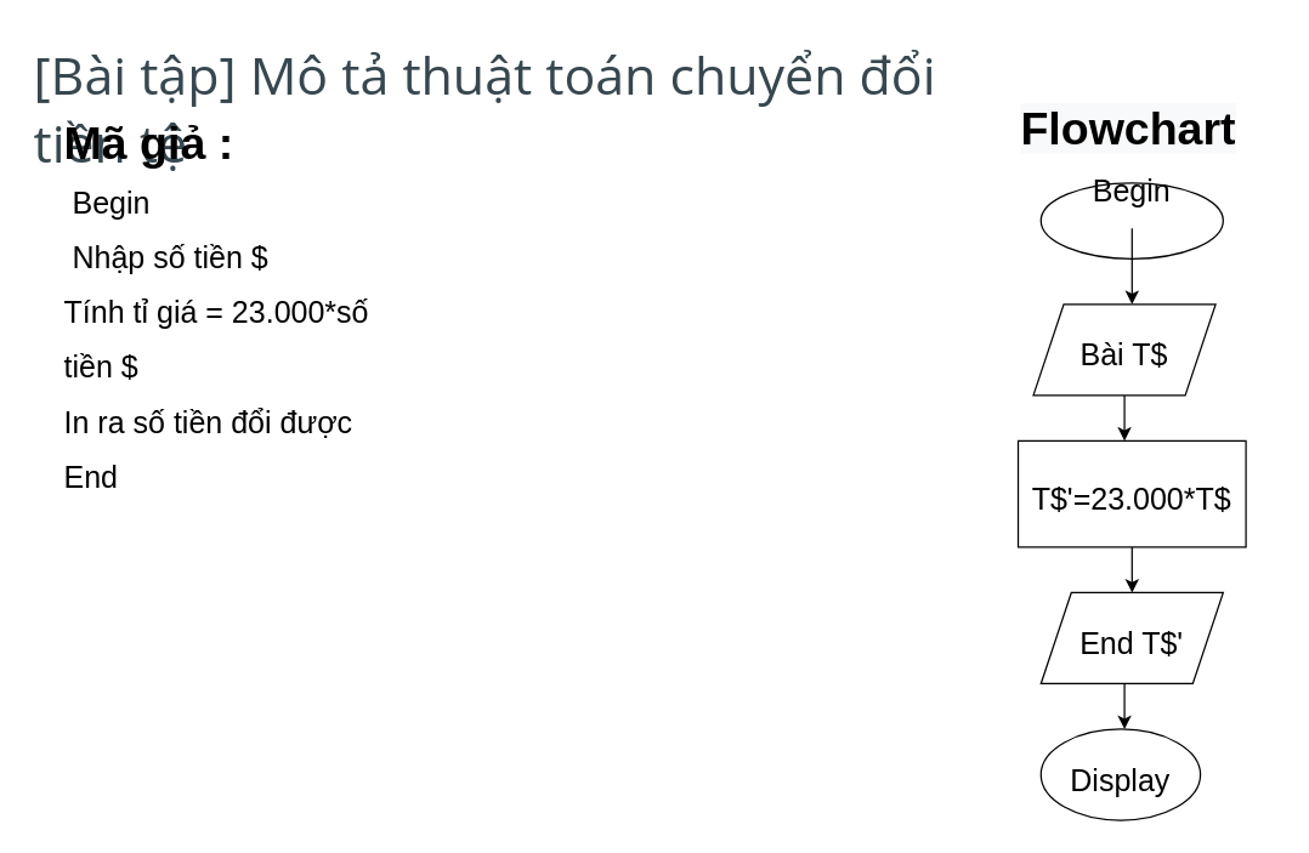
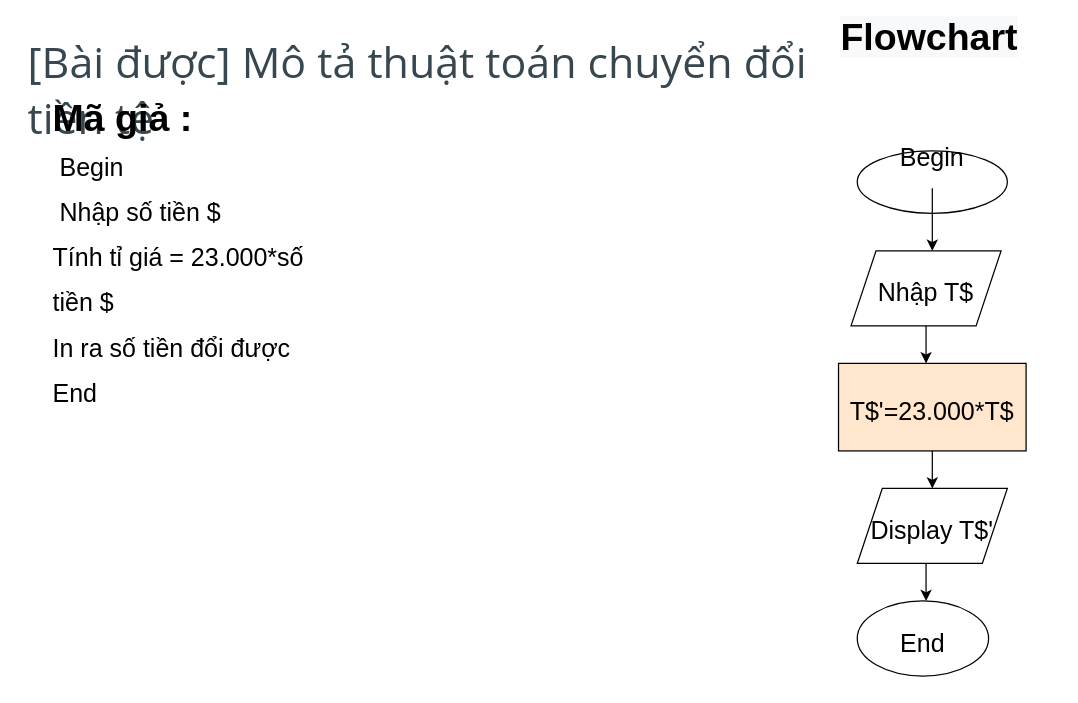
- <mxCell id="2" value="&lt;h2 style=&quot;box-sizing: border-box; margin-top: 0px; margin-bottom: 0.5rem; font-family: &amp;quot;open sans&amp;quot;; font-weight: 400; line-height: 1.3; color: rgb(55, 71, 79); font-size: 2.143rem; font-style: normal; letter-spacing: normal; text-align: left; text-indent: 0px; text-transform: none; word-spacing: 0px; background-color: rgb(255, 255, 255);&quot;&gt;[Bài tập] Mô tả thuật toán chuyển đổi tiền tệ&lt;/h2&gt;" style="text;whiteSpace=wrap;html=1;" vertex="1" parent="1"><mxGeometry y="20" width="640" height="80" as="geometry" x="20" /></mxCell>
+ <mxCell id="2" value="&lt;h2 style=&quot;box-sizing: border-box; margin-top: 0px; margin-bottom: 0.5rem; font-family: &amp;quot;open sans&amp;quot;; font-weight: 400; line-height: 1.3; color: rgb(55, 71, 79); font-size: 2.143rem; font-style: normal; letter-spacing: normal; text-align: left; text-indent: 0px; text-transform: none; word-spacing: 0px; background-color: rgb(255, 255, 255);&quot;&gt;[Bài được] Mô tả thuật toán chuyển đổi tiền tệ&lt;/h2&gt;" style="text;whiteSpace=wrap;html=1;" vertex="1" parent="1"><mxGeometry y="20" width="640" height="80" as="geometry" x="20" /></mxCell>
- <mxCell id="4" value="&lt;span style=&quot;color: rgb(0, 0, 0); font-family: helvetica; font-size: 30px; font-style: normal; font-weight: 700; letter-spacing: normal; text-align: center; text-indent: 0px; text-transform: none; word-spacing: 0px; background-color: rgb(248, 249, 250); display: inline; float: none;&quot;&gt;Flowchart&lt;/span&gt;" style="text;whiteSpace=wrap;html=1;fontSize=30;" vertex="1" parent="1"><mxGeometry x="670" y="60" width="170" height="50" as="geometry" /></mxCell>
+ <mxCell id="4" value="&lt;span style=&quot;color: rgb(0, 0, 0); font-family: helvetica; font-size: 30px; font-style: normal; font-weight: 700; letter-spacing: normal; text-align: center; text-indent: 0px; text-transform: none; word-spacing: 0px; background-color: rgb(248, 249, 250); display: inline; float: none;&quot;&gt;Flowchart&lt;/span&gt;" style="text;whiteSpace=wrap;html=1;fontSize=30;" vertex="1" parent="1"><mxGeometry x="670" y="5" width="170" height="50" as="geometry" /></mxCell>
- <mxCell id="9" value="&lt;font style=&quot;font-size: 20px&quot;&gt;Bài T$&lt;/font&gt;" style="shape=parallelogram;perimeter=parallelogramPerimeter;whiteSpace=wrap;html=1;fixedSize=1;fontSize=30;" vertex="1" parent="1"><mxGeometry x="680" y="200" width="120" height="60" as="geometry" /></mxCell>
+ <mxCell id="9" value="&lt;font style=&quot;font-size: 20px&quot;&gt;Nhập T$&lt;/font&gt;" style="shape=parallelogram;perimeter=parallelogramPerimeter;whiteSpace=wrap;html=1;fixedSize=1;fontSize=30;" vertex="1" parent="1"><mxGeometry x="680" y="200" width="120" height="60" as="geometry" /></mxCell>
- <mxCell id="11" value="&lt;font style=&quot;font-size: 20px&quot;&gt;T$'=23.000*T$&lt;/font&gt;" style="rounded=0;whiteSpace=wrap;html=1;fontSize=30;" vertex="1" parent="1"><mxGeometry x="670" y="290" width="150" height="70" as="geometry" /></mxCell>
+ <mxCell id="11" value="&lt;font style=&quot;font-size: 20px&quot;&gt;T$'=23.000*T$&lt;/font&gt;" style="rounded=0;whiteSpace=wrap;html=1;fontSize=30;fillColor=#ffe6cc;" vertex="1" parent="1"><mxGeometry x="670" y="290" width="150" height="70" as="geometry" /></mxCell>
- <mxCell id="13" value="&lt;font style=&quot;font-size: 20px&quot;&gt;End T$'&lt;/font&gt;" style="shape=parallelogram;perimeter=parallelogramPerimeter;whiteSpace=wrap;html=1;fixedSize=1;fontSize=30;" vertex="1" parent="1"><mxGeometry x="685" y="390" width="120" height="60" as="geometry" /></mxCell>
+ <mxCell id="13" value="&lt;font style=&quot;font-size: 20px&quot;&gt;Display T$'&lt;/font&gt;" style="shape=parallelogram;perimeter=parallelogramPerimeter;whiteSpace=wrap;html=1;fixedSize=1;fontSize=30;" vertex="1" parent="1"><mxGeometry x="685" y="390" width="120" height="60" as="geometry" /></mxCell>
- <mxCell id="14" value="&lt;font style=&quot;font-size: 20px&quot;&gt;Display&lt;/font&gt;" style="ellipse;whiteSpace=wrap;html=1;fontSize=30;" vertex="1" parent="1"><mxGeometry x="685" y="480" width="105" height="60" as="geometry" /></mxCell>
+ <mxCell id="14" value="&lt;font style=&quot;font-size: 20px&quot;&gt;End&lt;/font&gt;" style="ellipse;whiteSpace=wrap;html=1;fontSize=30;" vertex="1" parent="1"><mxGeometry x="685" y="480" width="105" height="60" as="geometry" /></mxCell>
